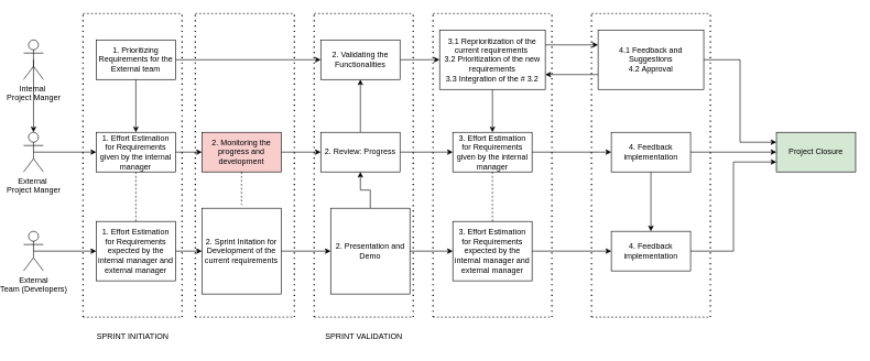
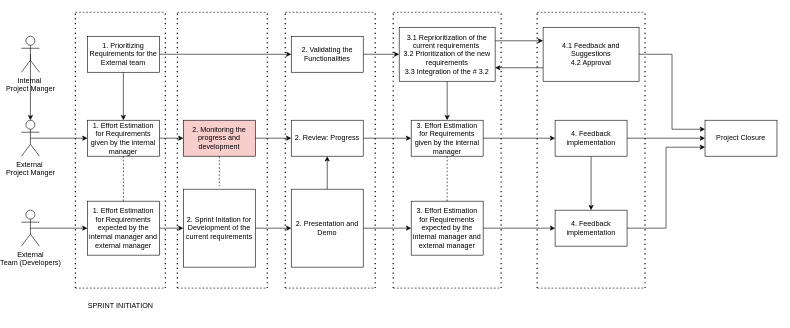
- <mxCell id="19" style="edgeStyle=orthogonalEdgeStyle;rounded=0;orthogonalLoop=1;jettySize=auto;html=1;exitX=0.5;exitY=0;exitDx=0;exitDy=0;entryX=0.5;entryY=1;entryDx=0;entryDy=0;" edge="1" parent="1" source="21" target="18"><mxGeometry relative="1" as="geometry" /></mxCell>
- <mxCell id="45" value="Project Closure" style="rounded=0;whiteSpace=wrap;html=1;fillColor=#d5e8d4;" vertex="1" parent="1"><mxGeometry x="1160" y="200" width="120" height="60" as="geometry" /></mxCell>
+ <mxCell id="45" value="Project Closure" style="rounded=0;whiteSpace=wrap;html=1;" vertex="1" parent="1"><mxGeometry x="1160" y="200" width="120" height="60" as="geometry" /></mxCell>
- <mxCell id="28" value="2. Presentation and Demo" style="rounded=0;whiteSpace=wrap;html=1;" vertex="1" parent="1"><mxGeometry x="485" y="315" width="120" height="130" as="geometry" /></mxCell>
+ <mxCell id="28" value="2. Presentation and Demo" style="rounded=0;whiteSpace=wrap;html=1;" vertex="1" parent="1"><mxGeometry x="470" y="315" width="120" height="130" as="geometry" /></mxCell>
- <mxCell id="62" value="SPRINT VALIDATION" style="text;html=1;align=center;verticalAlign=middle;resizable=0;points=[];autosize=1;strokeColor=none;fillColor=none;" vertex="1" parent="1"><mxGeometry x="465" y="495" width="140" height="30" as="geometry" /></mxCell>
